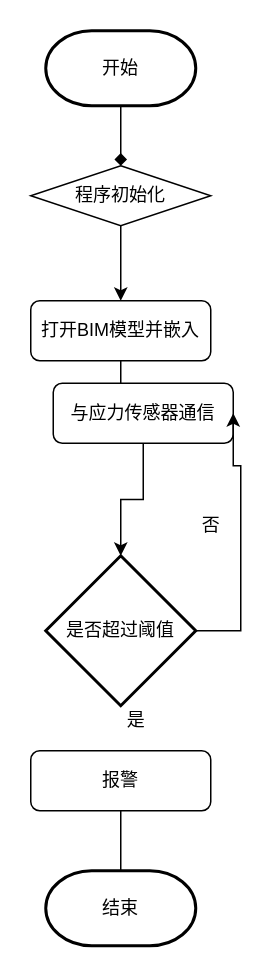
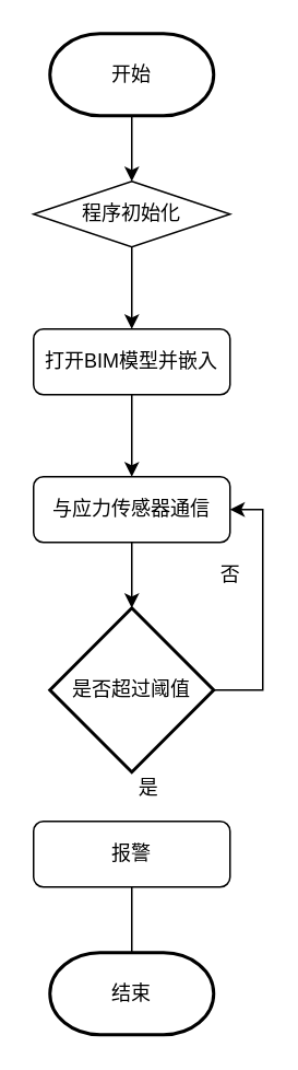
- <mxCell id="2" value="" style="edgeStyle=orthogonalEdgeStyle;rounded=0;orthogonalLoop=1;jettySize=auto;html=1;endArrow=diamond;" edge="1" parent="1" source="3" target="5"><mxGeometry relative="1" as="geometry" /></mxCell>
+ <mxCell id="2" value="" style="edgeStyle=orthogonalEdgeStyle;rounded=0;orthogonalLoop=1;jettySize=auto;html=1;" edge="1" parent="1" source="3" target="5"><mxGeometry relative="1" as="geometry" /></mxCell>
- <mxCell id="9" value="与应力传感器通信" style="rounded=1;whiteSpace=wrap;html=1;fontSize=12;glass=0;strokeWidth=1;shadow=0;" vertex="1" parent="1"><mxGeometry x="35" y="255" width="120" height="40" as="geometry" /></mxCell>
+ <mxCell id="9" value="与应力传感器通信" style="rounded=1;whiteSpace=wrap;html=1;fontSize=12;glass=0;strokeWidth=1;shadow=0;" vertex="1" parent="1"><mxGeometry x="20" y="290" width="120" height="40" as="geometry" /></mxCell>
